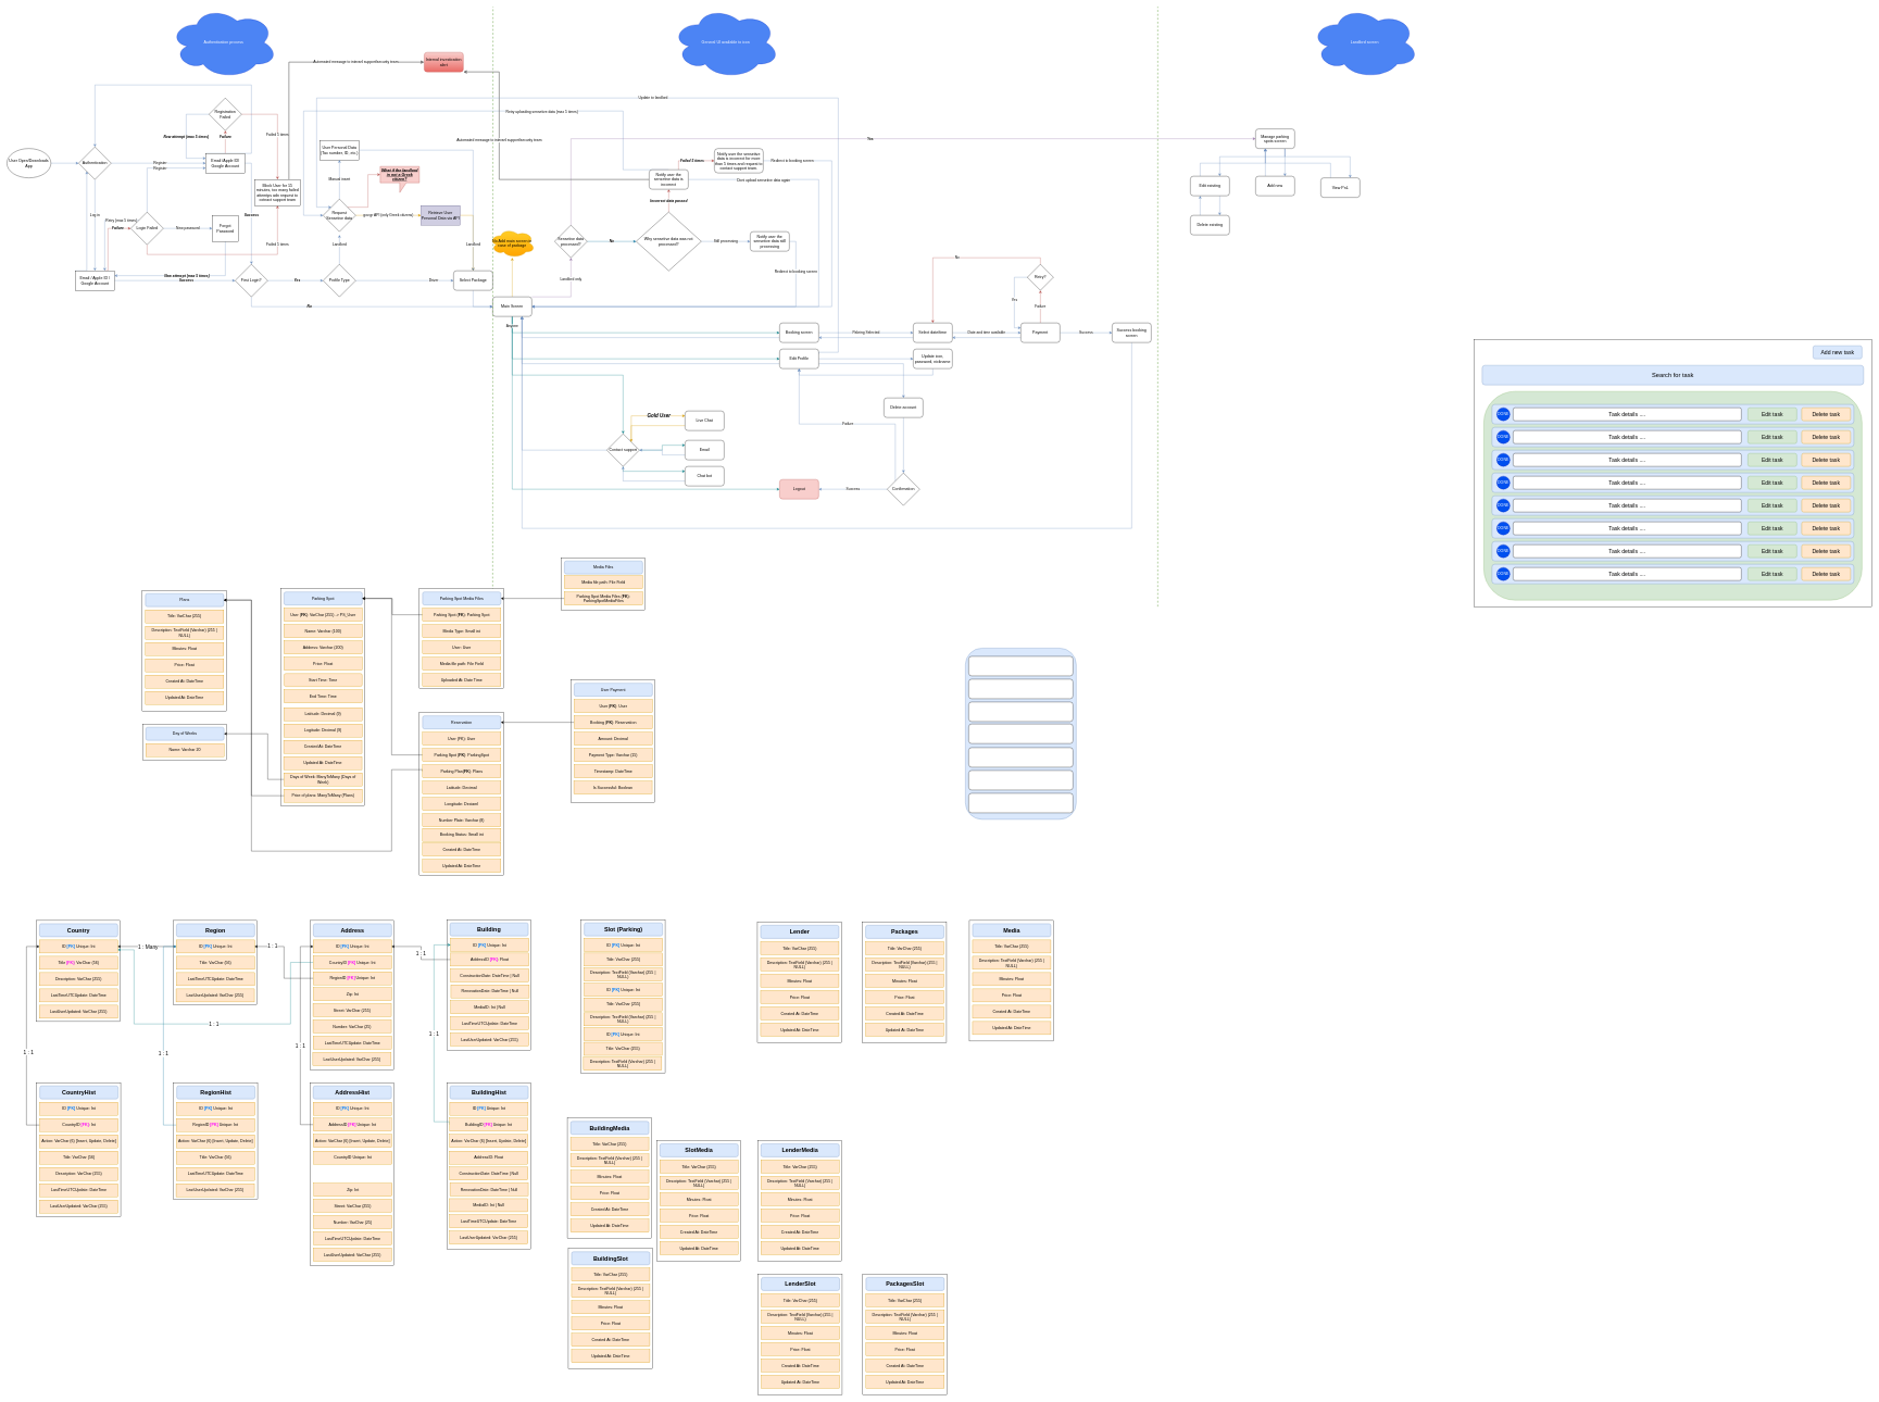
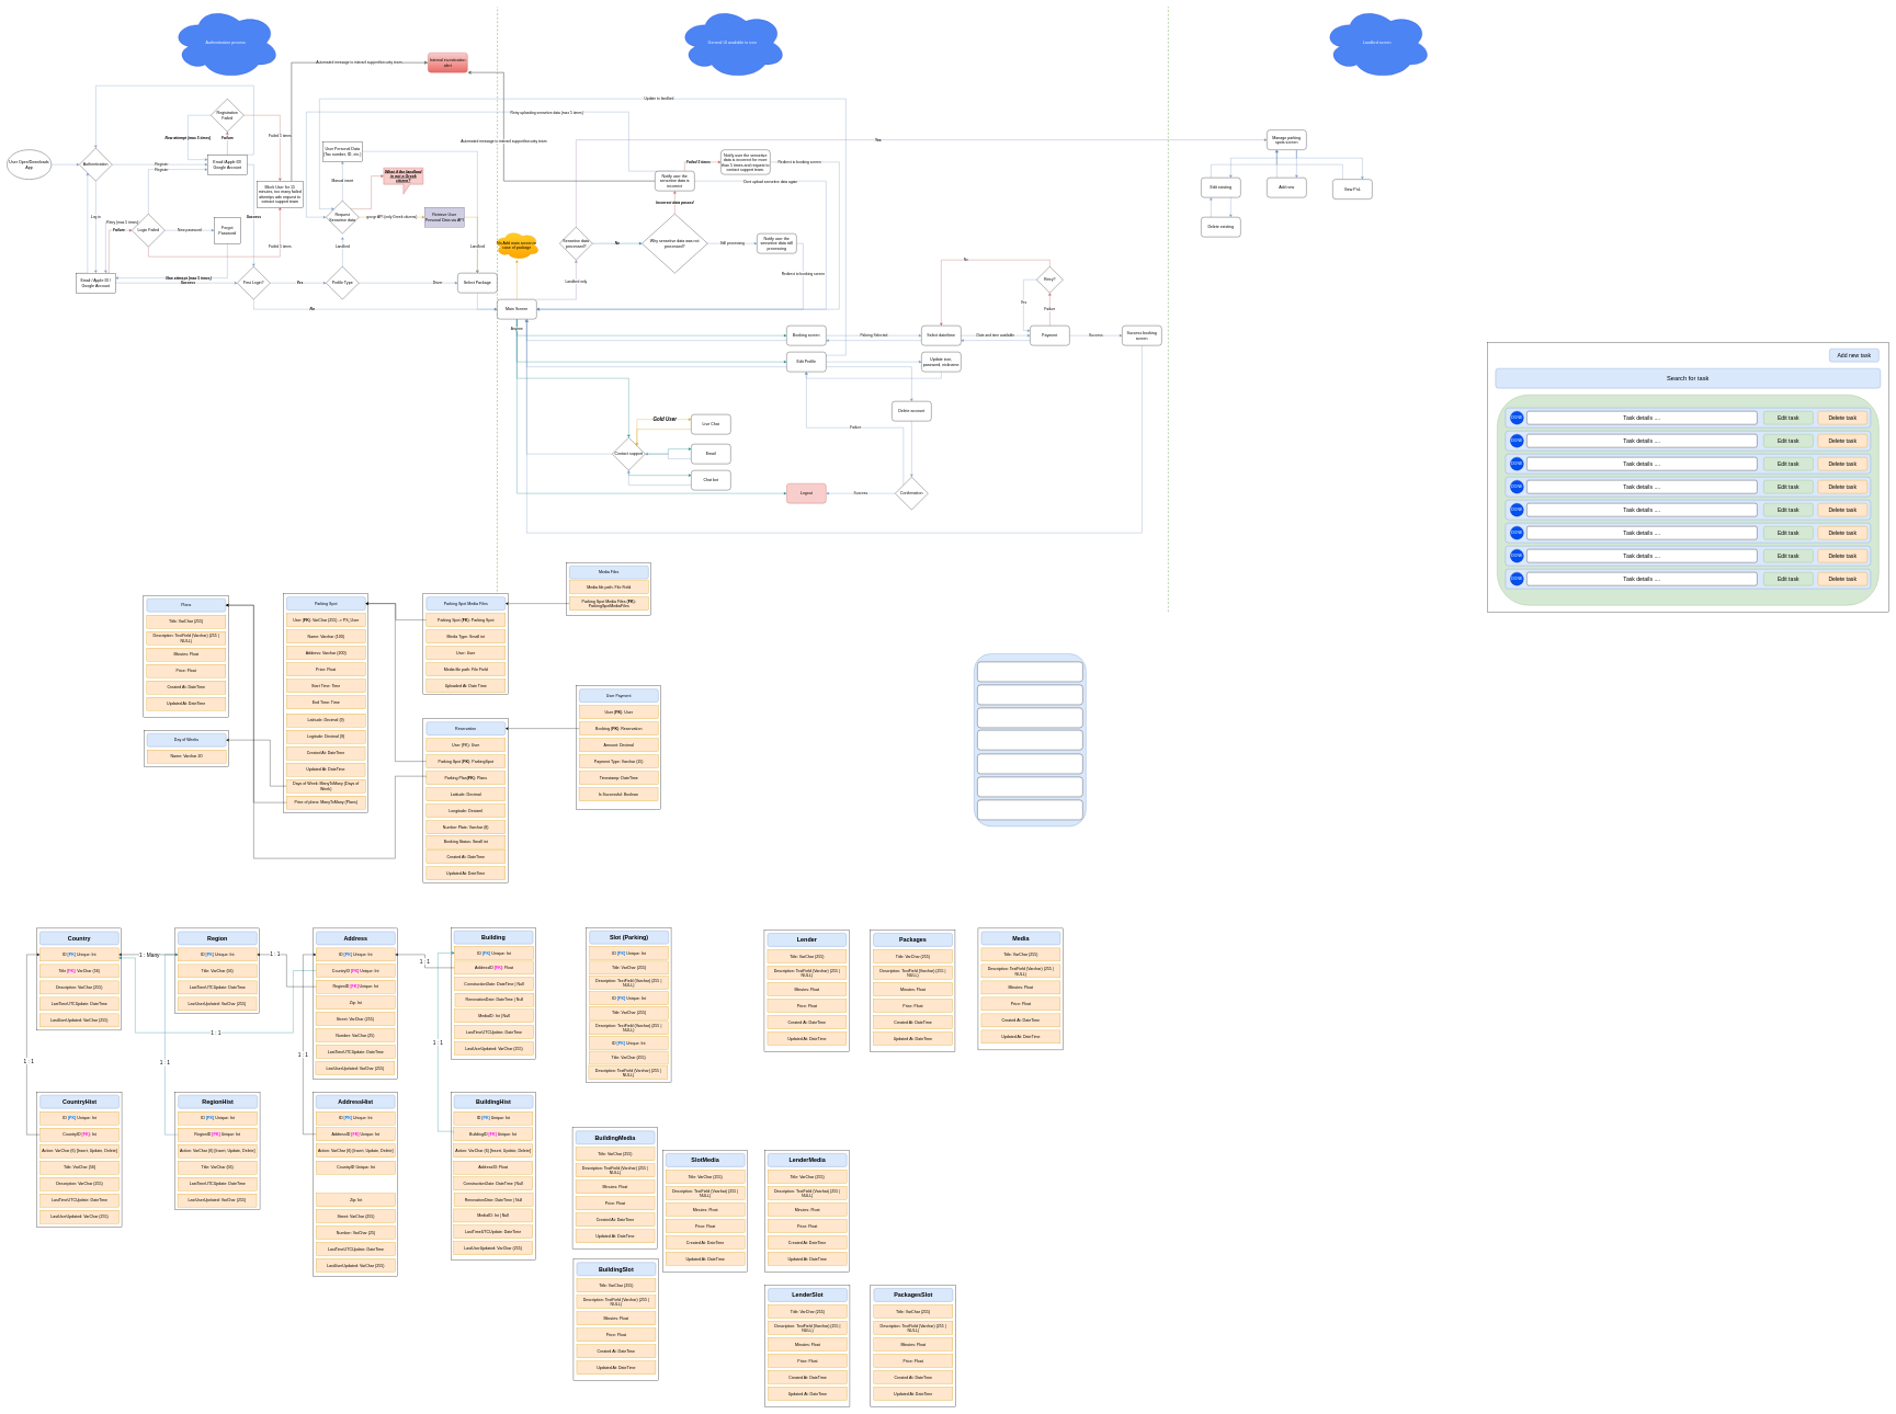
- <mxCell id="144" value="Start Time: Time" style="whiteSpace=wrap;html=1;fillColor=#ffe6cc;strokeColor=#d79b00;rounded=1;" parent="1" vertex="1"><mxGeometry x="870" y="2065" width="240" height="40" as="geometry" /></mxCell>
+ <mxCell id="144" value="Start Time: Time" style="rounded=0;whiteSpace=wrap;html=1;fillColor=#ffe6cc;strokeColor=#d79b00;" parent="1" vertex="1"><mxGeometry x="870" y="2065" width="240" height="40" as="geometry" /></mxCell>
